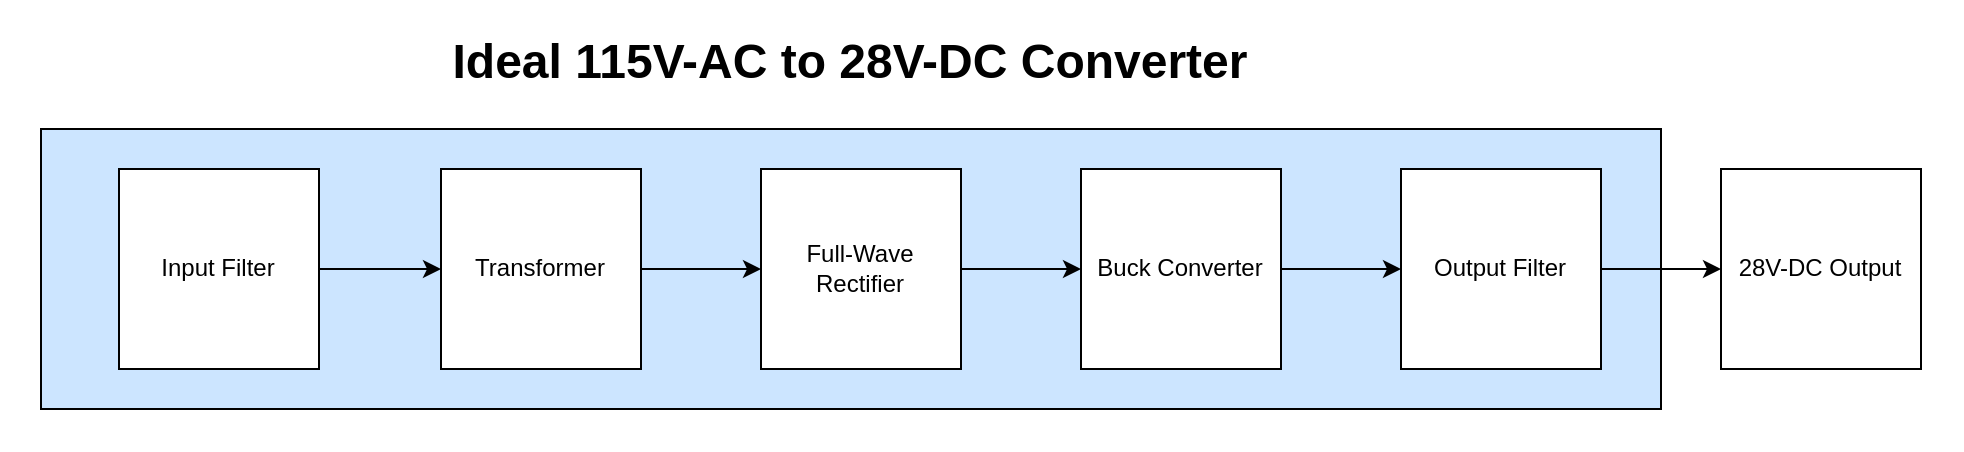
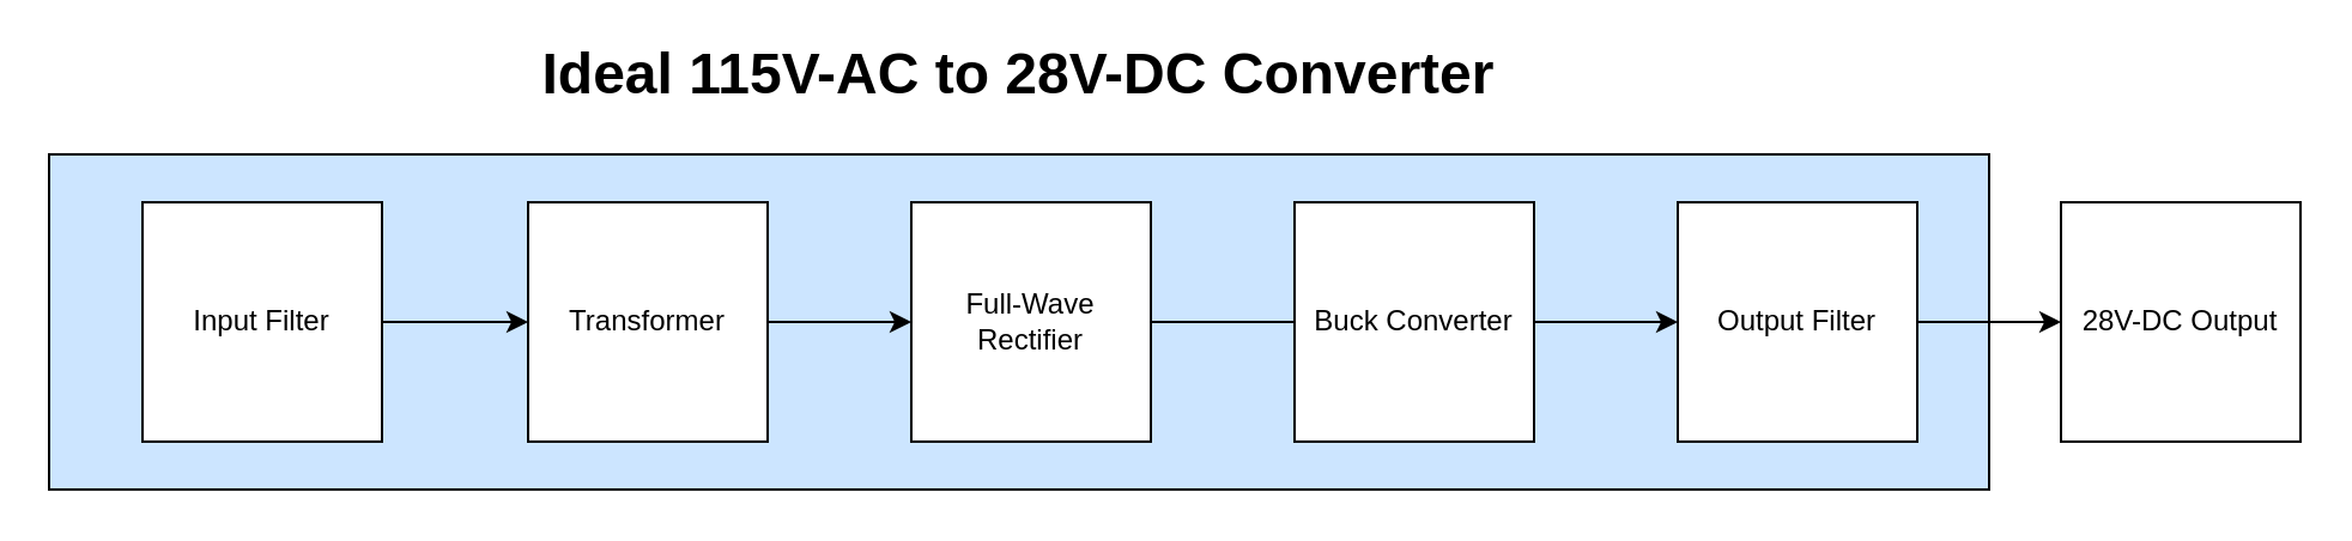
- <mxCell id="7" value="" style="edgeStyle=none;html=1;" parent="1" source="8" target="10" edge="1"><mxGeometry relative="1" as="geometry" /></mxCell>
+ <mxCell id="7" value="" style="edgeStyle=none;html=1;endArrow=none;" parent="1" source="8" target="10" edge="1"><mxGeometry relative="1" as="geometry" /></mxCell>
